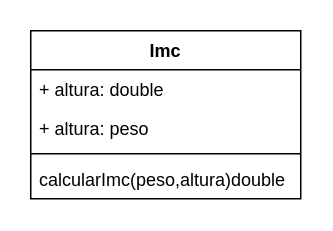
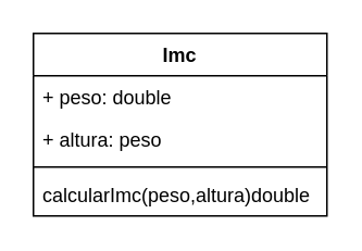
- <mxCell id="3" value="+ altura: double" style="text;strokeColor=none;fillColor=none;align=left;verticalAlign=top;spacingLeft=4;spacingRight=4;overflow=hidden;rotatable=0;points=[[0,0.5],[1,0.5]];portConstraint=eastwest;whiteSpace=wrap;html=1;" vertex="1" parent="2"><mxGeometry y="26" width="180" height="26" as="geometry" /></mxCell>
+ <mxCell id="3" value="+ peso: double" style="text;strokeColor=none;fillColor=none;align=left;verticalAlign=top;spacingLeft=4;spacingRight=4;overflow=hidden;rotatable=0;points=[[0,0.5],[1,0.5]];portConstraint=eastwest;whiteSpace=wrap;html=1;" vertex="1" parent="2"><mxGeometry y="26" width="180" height="26" as="geometry" /></mxCell>
